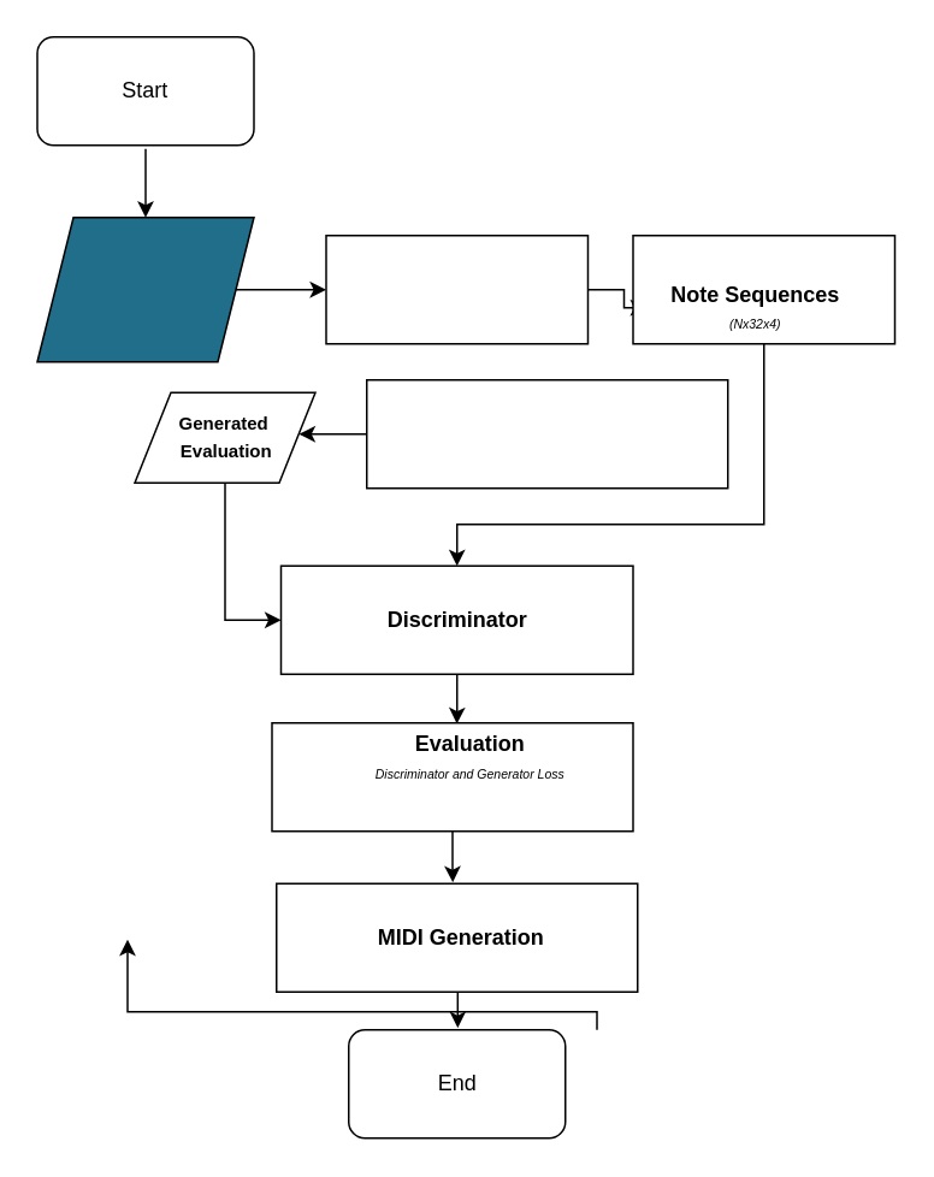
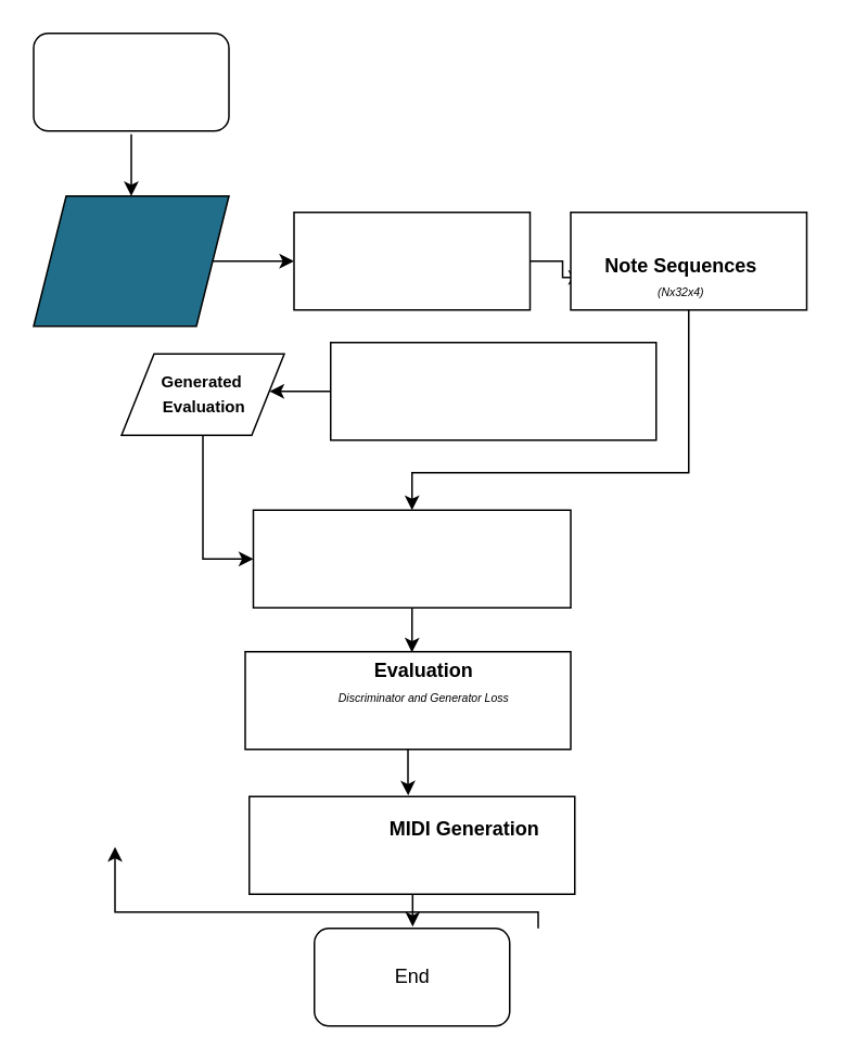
- <mxCell id="3" value="&lt;span style=&quot;color: light-dark(rgb(0, 0, 0), rgb(0, 0, 0));&quot;&gt;Start&lt;/span&gt;" style="text;html=1;align=center;verticalAlign=middle;whiteSpace=wrap;rounded=0;" vertex="1" parent="1"><mxGeometry x="50" y="35" width="60" height="30" as="geometry" /></mxCell>
- <mxCell id="19" value="&lt;span style=&quot;color: light-dark(rgb(0, 0, 0), rgb(0, 0, 0));&quot;&gt;&lt;b&gt;Discriminator&lt;/b&gt;&lt;/span&gt;" style="text;html=1;align=center;verticalAlign=middle;whiteSpace=wrap;rounded=0;" vertex="1" parent="1"><mxGeometry x="192.5" y="328" width="120" height="30" as="geometry" /></mxCell>
- <mxCell id="28" value="&lt;span style=&quot;color: light-dark(rgb(0, 0, 0), rgb(0, 0, 0));&quot;&gt;&lt;b&gt;MIDI Generation&lt;/b&gt;&lt;/span&gt;" style="text;html=1;align=center;verticalAlign=middle;whiteSpace=wrap;rounded=0;" vertex="1" parent="1"><mxGeometry x="195" y="504" width="120" height="30" as="geometry" /></mxCell>
+ <mxCell id="28" value="&lt;span style=&quot;color: light-dark(rgb(0, 0, 0), rgb(0, 0, 0));&quot;&gt;&lt;b&gt;MIDI Generation&lt;/b&gt;&lt;/span&gt;" style="text;html=1;align=center;verticalAlign=middle;whiteSpace=wrap;rounded=0;" vertex="1" parent="1"><mxGeometry x="225" y="494" width="120" height="30" as="geometry" /></mxCell>
